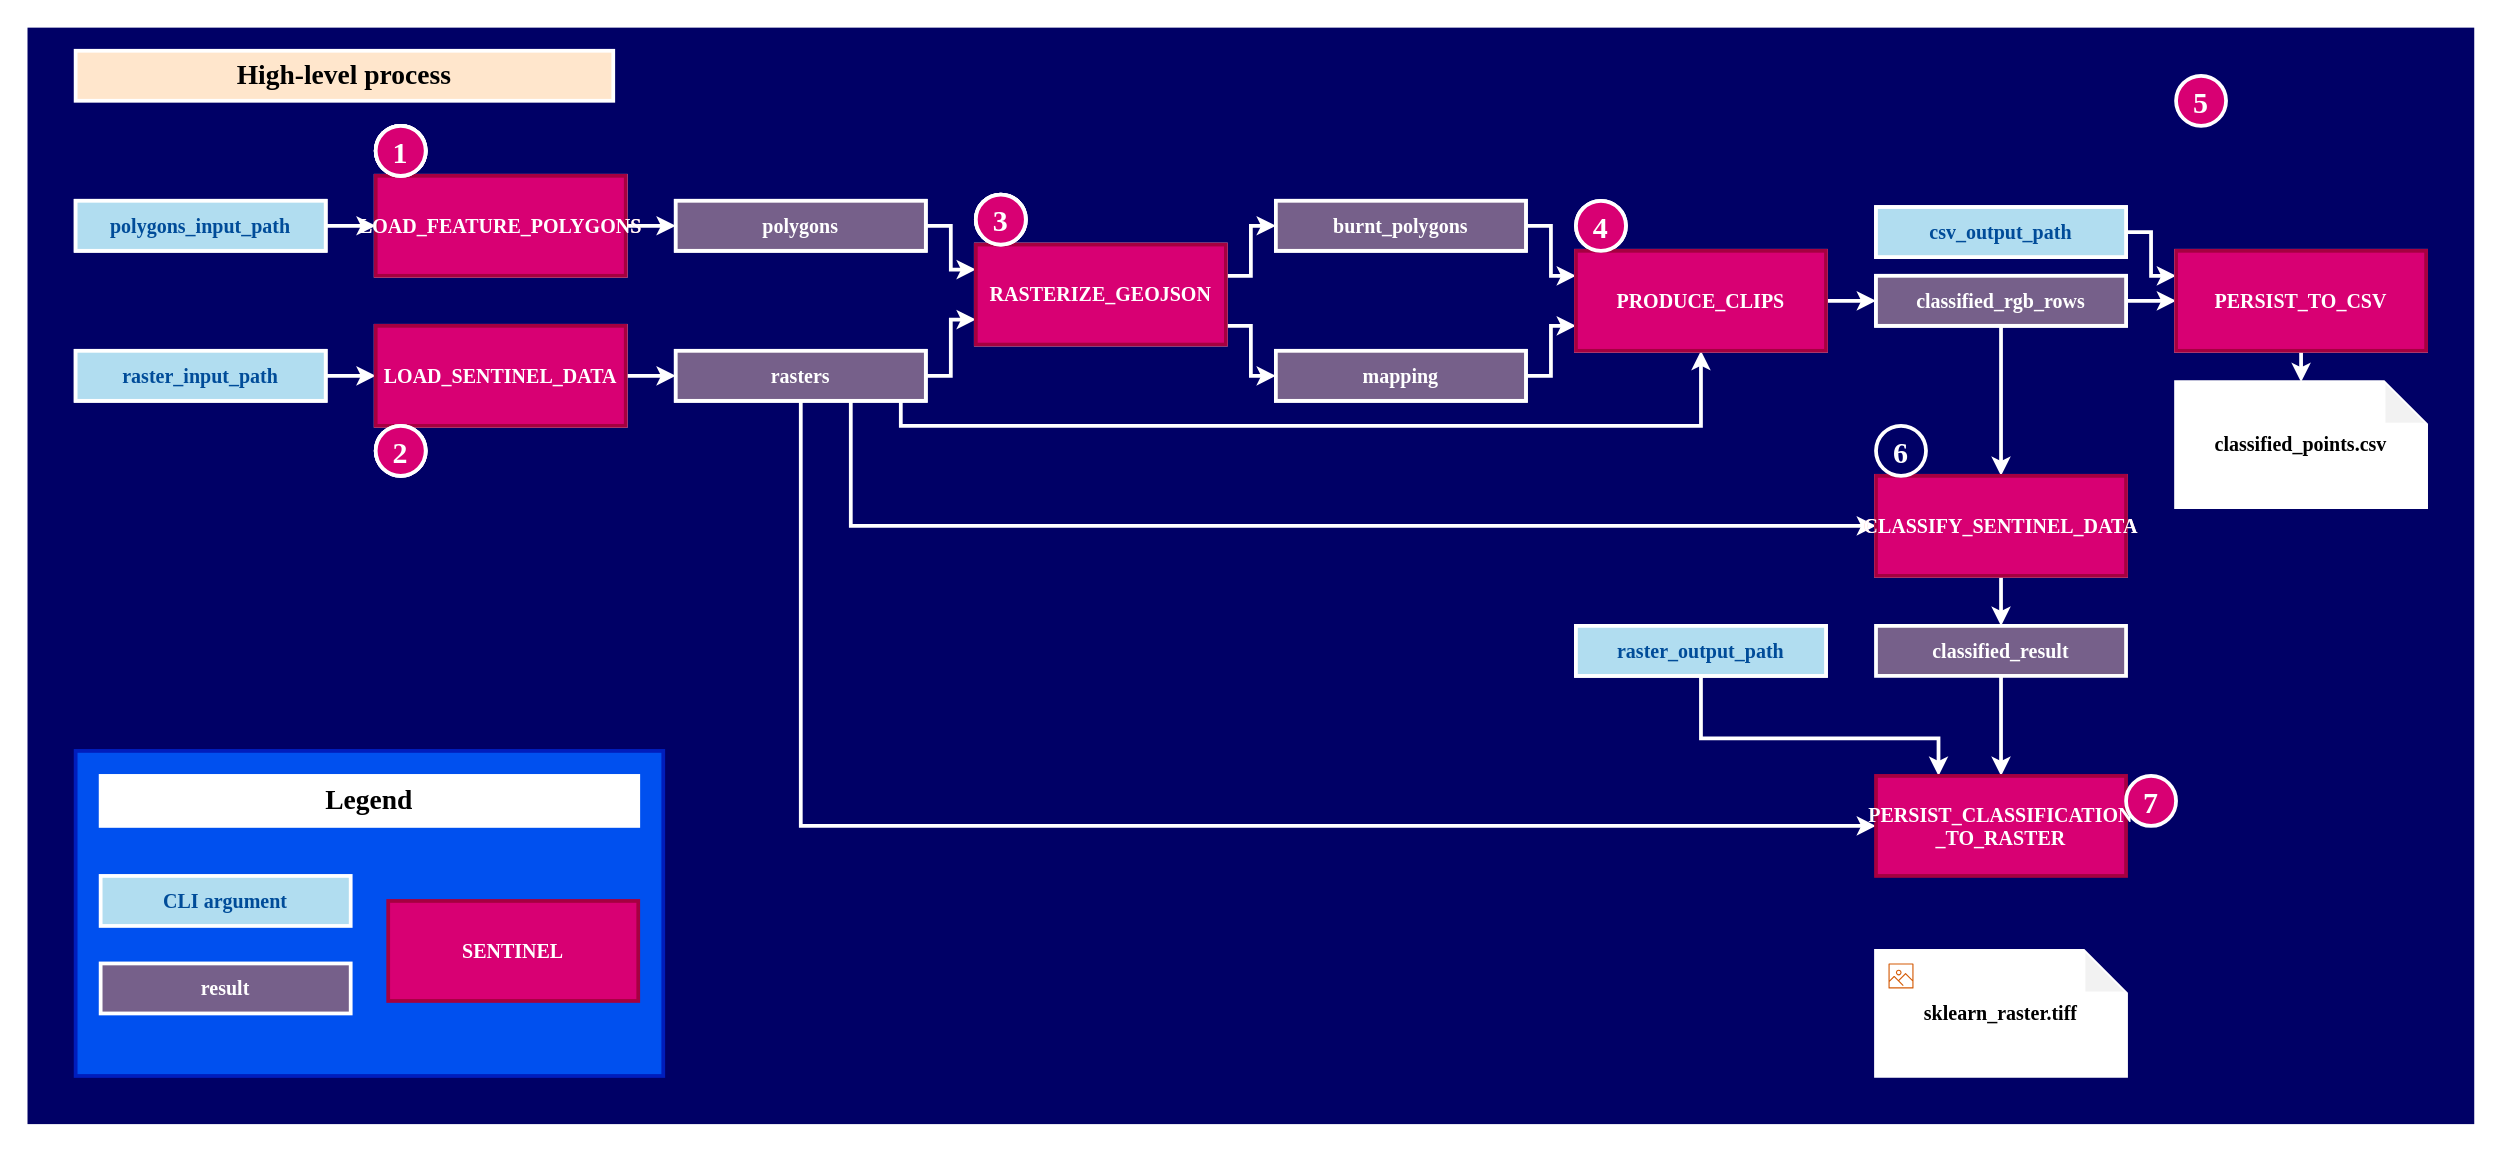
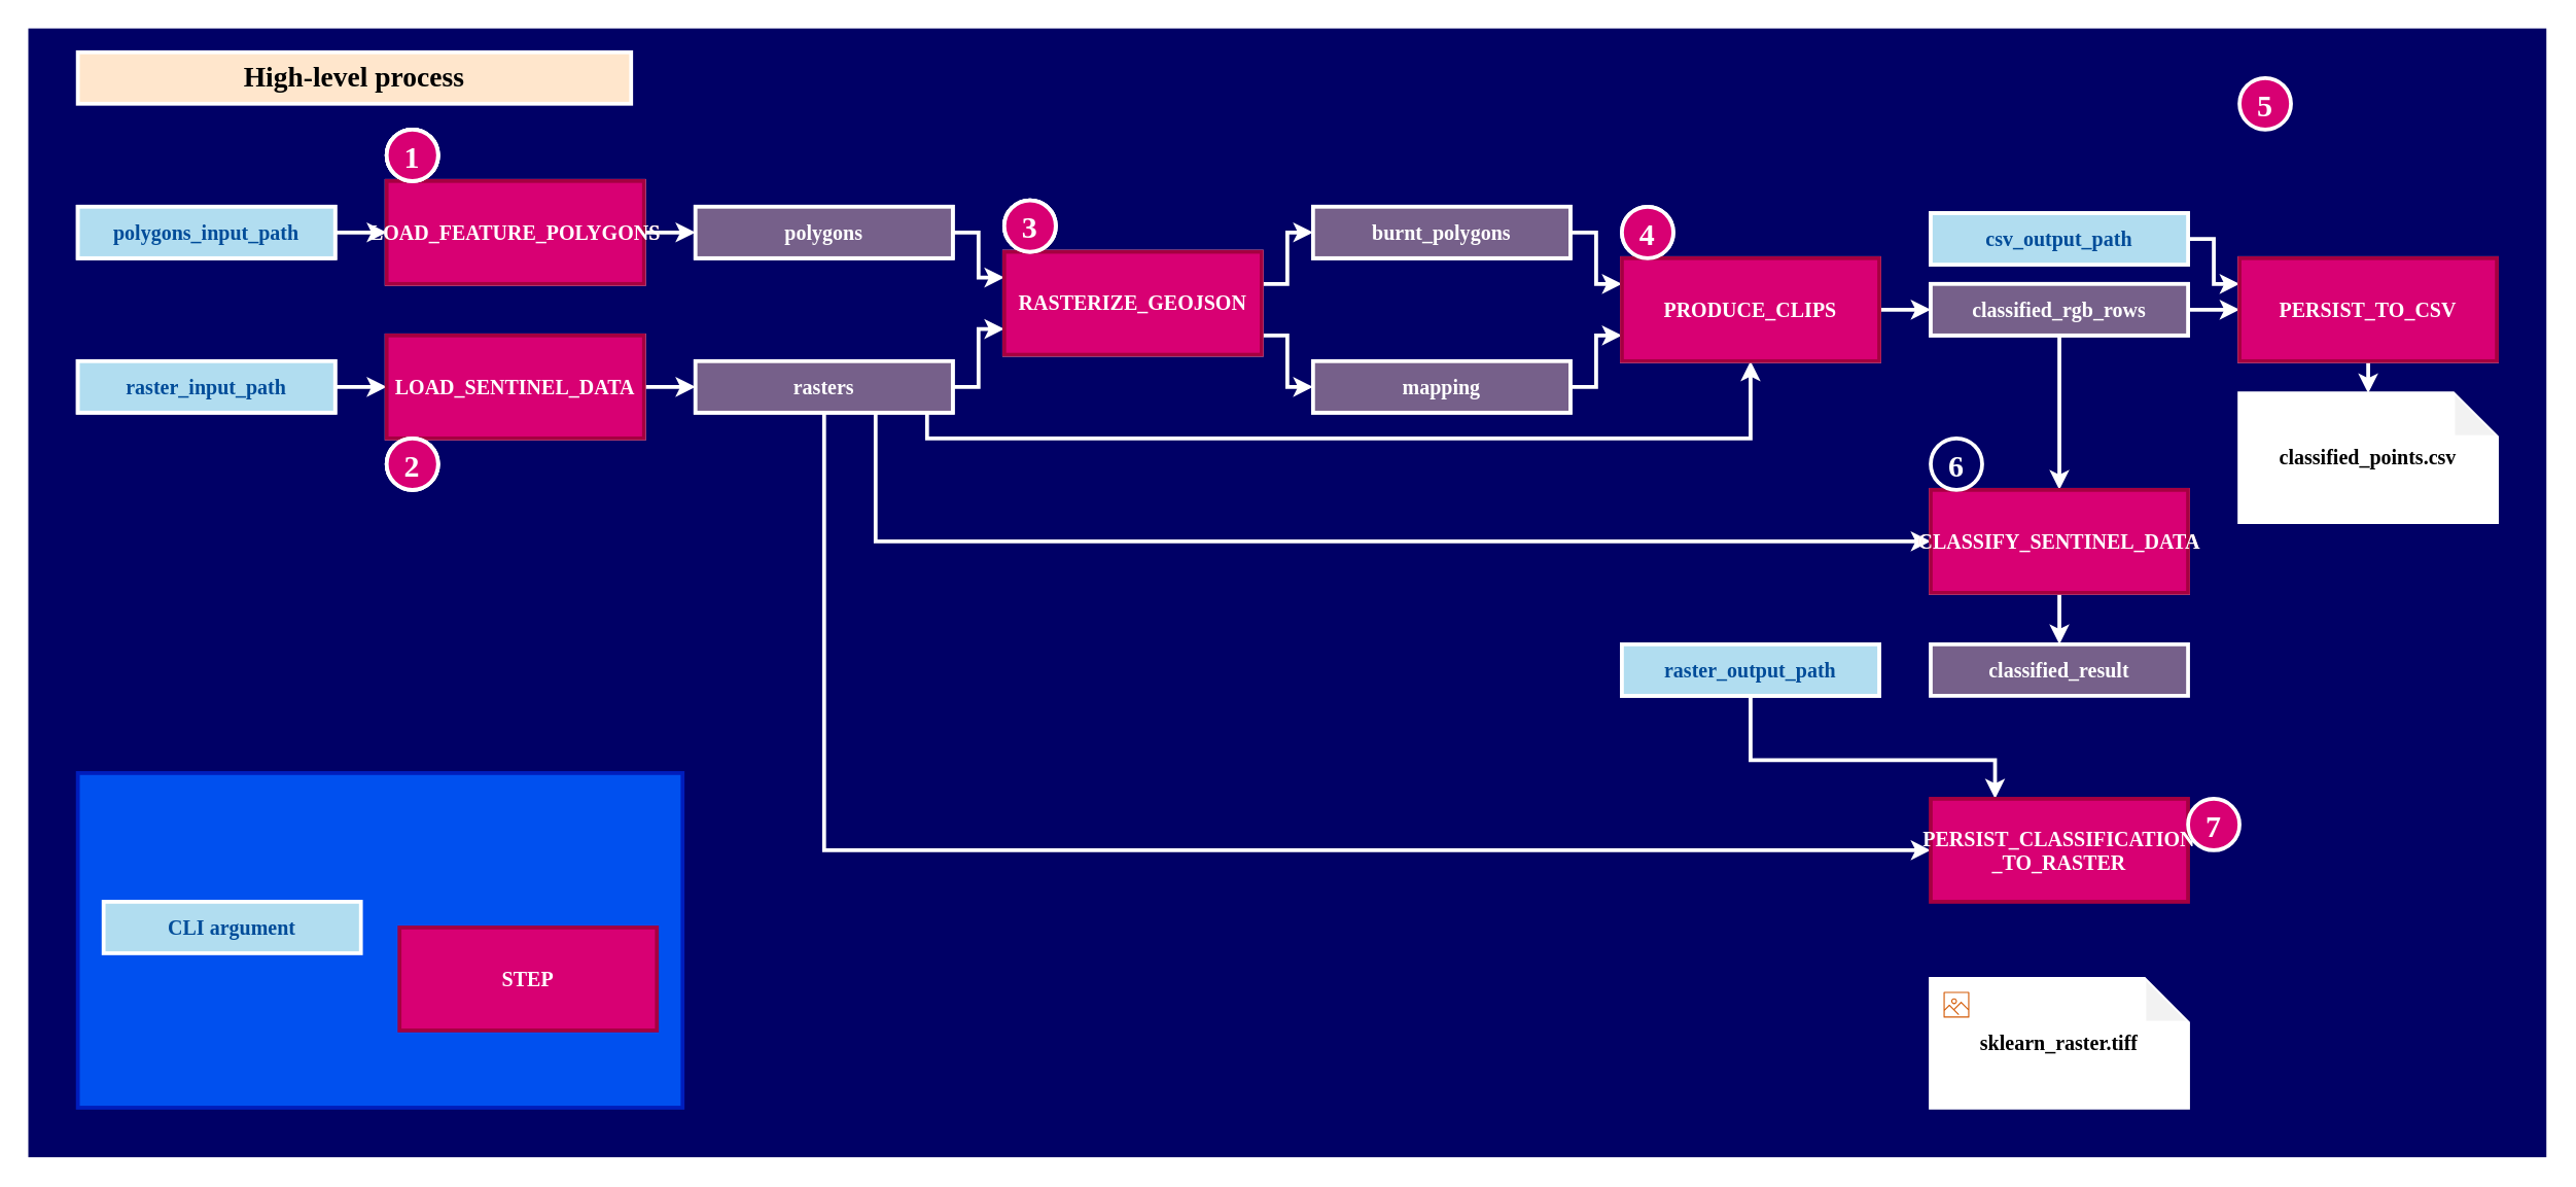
- <mxCell id="43" style="edgeStyle=orthogonalEdgeStyle;rounded=0;orthogonalLoop=1;jettySize=auto;html=1;fontSize=16;labelBackgroundColor=none;fontStyle=1;strokeColor=#FFFFFF;strokeWidth=3;fontFamily=Comic Mono;" parent="1" source="44" target="45" edge="1"><mxGeometry relative="1" as="geometry" /></mxCell>
- <mxCell id="82" value="&lt;font style=&quot;font-size: 22px;&quot;&gt;Legend&lt;/font&gt;" style="rounded=0;whiteSpace=wrap;html=1;fontSize=22;labelBackgroundColor=none;fontStyle=1;strokeColor=#FFFFFF;strokeWidth=3;fontFamily=Comic Mono;" parent="77" vertex="1"><mxGeometry x="20" y="20" width="430" height="40" as="geometry" /></mxCell>
- <mxCell id="80" value="&lt;div style=&quot;line-height: 19px; font-size: 16px;&quot;&gt;&lt;div style=&quot;font-size: 16px; line-height: 19px;&quot;&gt;&lt;div style=&quot;line-height: 19px; font-size: 16px;&quot;&gt;&lt;span style=&quot;font-size: 16px;&quot;&gt;SENTINEL&lt;/span&gt;&lt;/div&gt;&lt;/div&gt;&lt;/div&gt;" style="rounded=0;whiteSpace=wrap;html=1;fillColor=#d80073;strokeColor=#A50040;fontStyle=1;labelBackgroundColor=none;fontSize=16;strokeWidth=3;fontFamily=Comic Mono;fontColor=#ffffff;" parent="77" vertex="1"><mxGeometry x="250" y="120" width="200" height="80" as="geometry" /></mxCell>
+ <mxCell id="80" value="&lt;div style=&quot;line-height: 19px; font-size: 16px;&quot;&gt;&lt;div style=&quot;font-size: 16px; line-height: 19px;&quot;&gt;&lt;div style=&quot;line-height: 19px; font-size: 16px;&quot;&gt;&lt;span style=&quot;font-size: 16px;&quot;&gt;STEP&lt;/span&gt;&lt;/div&gt;&lt;/div&gt;&lt;/div&gt;" style="rounded=0;whiteSpace=wrap;html=1;fillColor=#d80073;strokeColor=#A50040;fontStyle=1;labelBackgroundColor=none;fontSize=16;strokeWidth=3;fontFamily=Comic Mono;fontColor=#ffffff;" parent="77" vertex="1"><mxGeometry x="250" y="120" width="200" height="80" as="geometry" /></mxCell>
- <mxCell id="81" value="&lt;div style=&quot;line-height: 19px; font-size: 16px;&quot;&gt;&lt;div style=&quot;font-size: 16px; line-height: 19px;&quot;&gt;&lt;div style=&quot;line-height: 19px; font-size: 16px;&quot;&gt;&lt;div style=&quot;line-height: 19px; font-size: 16px;&quot;&gt;&lt;span style=&quot;font-size: 16px;&quot;&gt;result&lt;/span&gt;&lt;/div&gt;&lt;/div&gt;&lt;/div&gt;&lt;/div&gt;" style="rounded=0;whiteSpace=wrap;html=1;fillColor=#76608a;strokeColor=#FFFFFF;fontColor=#ffffff;fontStyle=1;labelBackgroundColor=none;fontSize=16;strokeWidth=3;fontFamily=Comic Mono;" parent="77" vertex="1"><mxGeometry x="20" y="170" width="200" height="40" as="geometry" /></mxCell>
